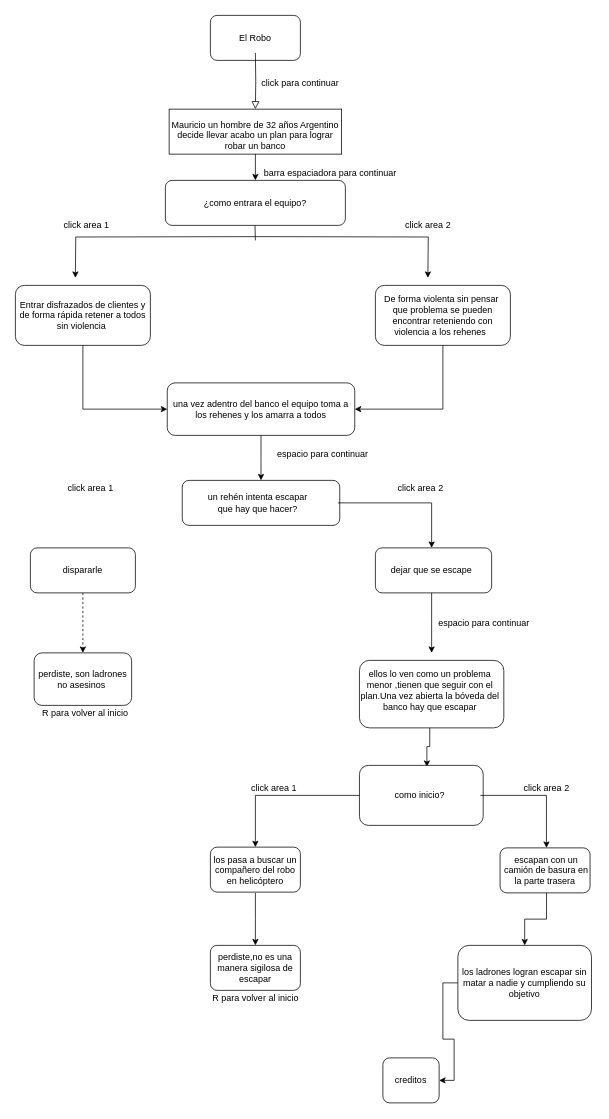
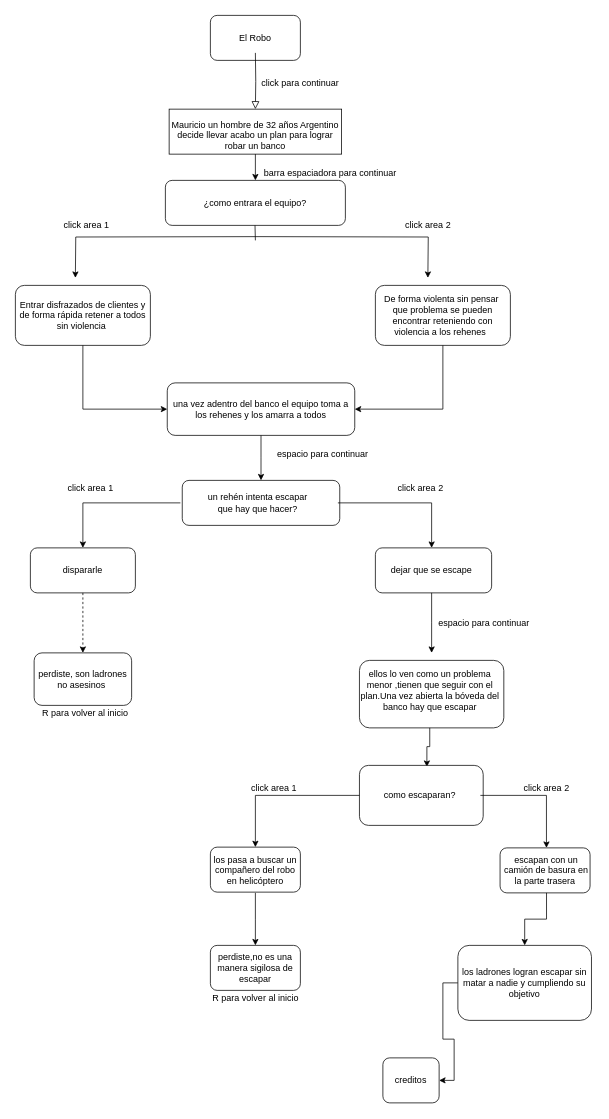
+ <mxCell id="29" style="edgeStyle=orthogonalEdgeStyle;rounded=0;orthogonalLoop=1;jettySize=auto;html=1;exitX=0;exitY=0.5;exitDx=0;exitDy=0;entryX=0.5;entryY=0;entryDx=0;entryDy=0;" edge="1" parent="1" source="30" target="35"><mxGeometry relative="1" as="geometry" /></mxCell>
- <mxCell id="51" value="como inicio?" style="text;html=1;strokeColor=none;fillColor=none;align=center;verticalAlign=middle;whiteSpace=wrap;rounded=0;" vertex="1" parent="1"><mxGeometry x="478.75" y="1020" width="161.25" height="80" as="geometry" /></mxCell>
+ <mxCell id="51" value="como escaparan?" style="text;html=1;strokeColor=none;fillColor=none;align=center;verticalAlign=middle;whiteSpace=wrap;rounded=0;" vertex="1" parent="1"><mxGeometry x="478.75" y="1020" width="161.25" height="80" as="geometry" /></mxCell>
